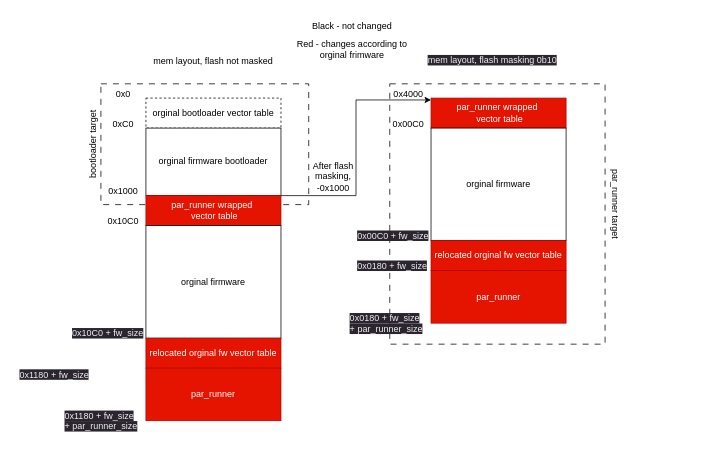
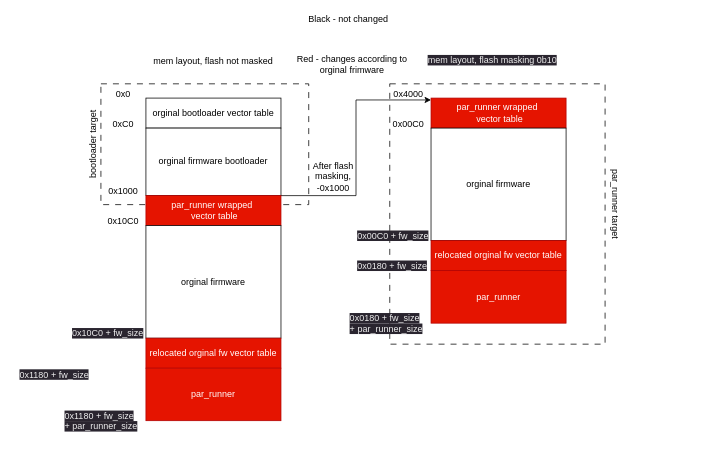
- <mxCell id="18" value="Black - not changed" style="text;html=1;strokeColor=none;fillColor=none;align=center;verticalAlign=middle;whiteSpace=wrap;rounded=0;" vertex="1" parent="1"><mxGeometry x="394" y="20" width="150" height="30" as="geometry" /></mxCell>
+ <mxCell id="18" value="Black - not changed" style="text;html=1;strokeColor=none;fillColor=none;align=center;verticalAlign=middle;whiteSpace=wrap;rounded=0;" vertex="1" parent="1"><mxGeometry x="389" y="10" width="150" height="30" as="geometry" /></mxCell>
- <mxCell id="19" value="Red - changes according to orginal frimware" style="text;html=1;strokeColor=none;fillColor=none;align=center;verticalAlign=middle;whiteSpace=wrap;rounded=0;" vertex="1" parent="1"><mxGeometry x="394" y="50" width="150" height="30" as="geometry" /></mxCell>
+ <mxCell id="19" value="Red - changes according to orginal frimware" style="text;html=1;strokeColor=none;fillColor=none;align=center;verticalAlign=middle;whiteSpace=wrap;rounded=0;" vertex="1" parent="1"><mxGeometry x="394" y="70" width="150" height="30" as="geometry" /></mxCell>
- <mxCell id="4" value="orginal bootloader vector table" style="rounded=0;whiteSpace=wrap;html=1;dashed=1;" vertex="1" parent="1"><mxGeometry x="194" y="130" width="180" height="40" as="geometry" /></mxCell>
+ <mxCell id="4" value="orginal bootloader vector table" style="rounded=0;whiteSpace=wrap;html=1;" vertex="1" parent="1"><mxGeometry x="194" y="130" width="180" height="40" as="geometry" /></mxCell>
